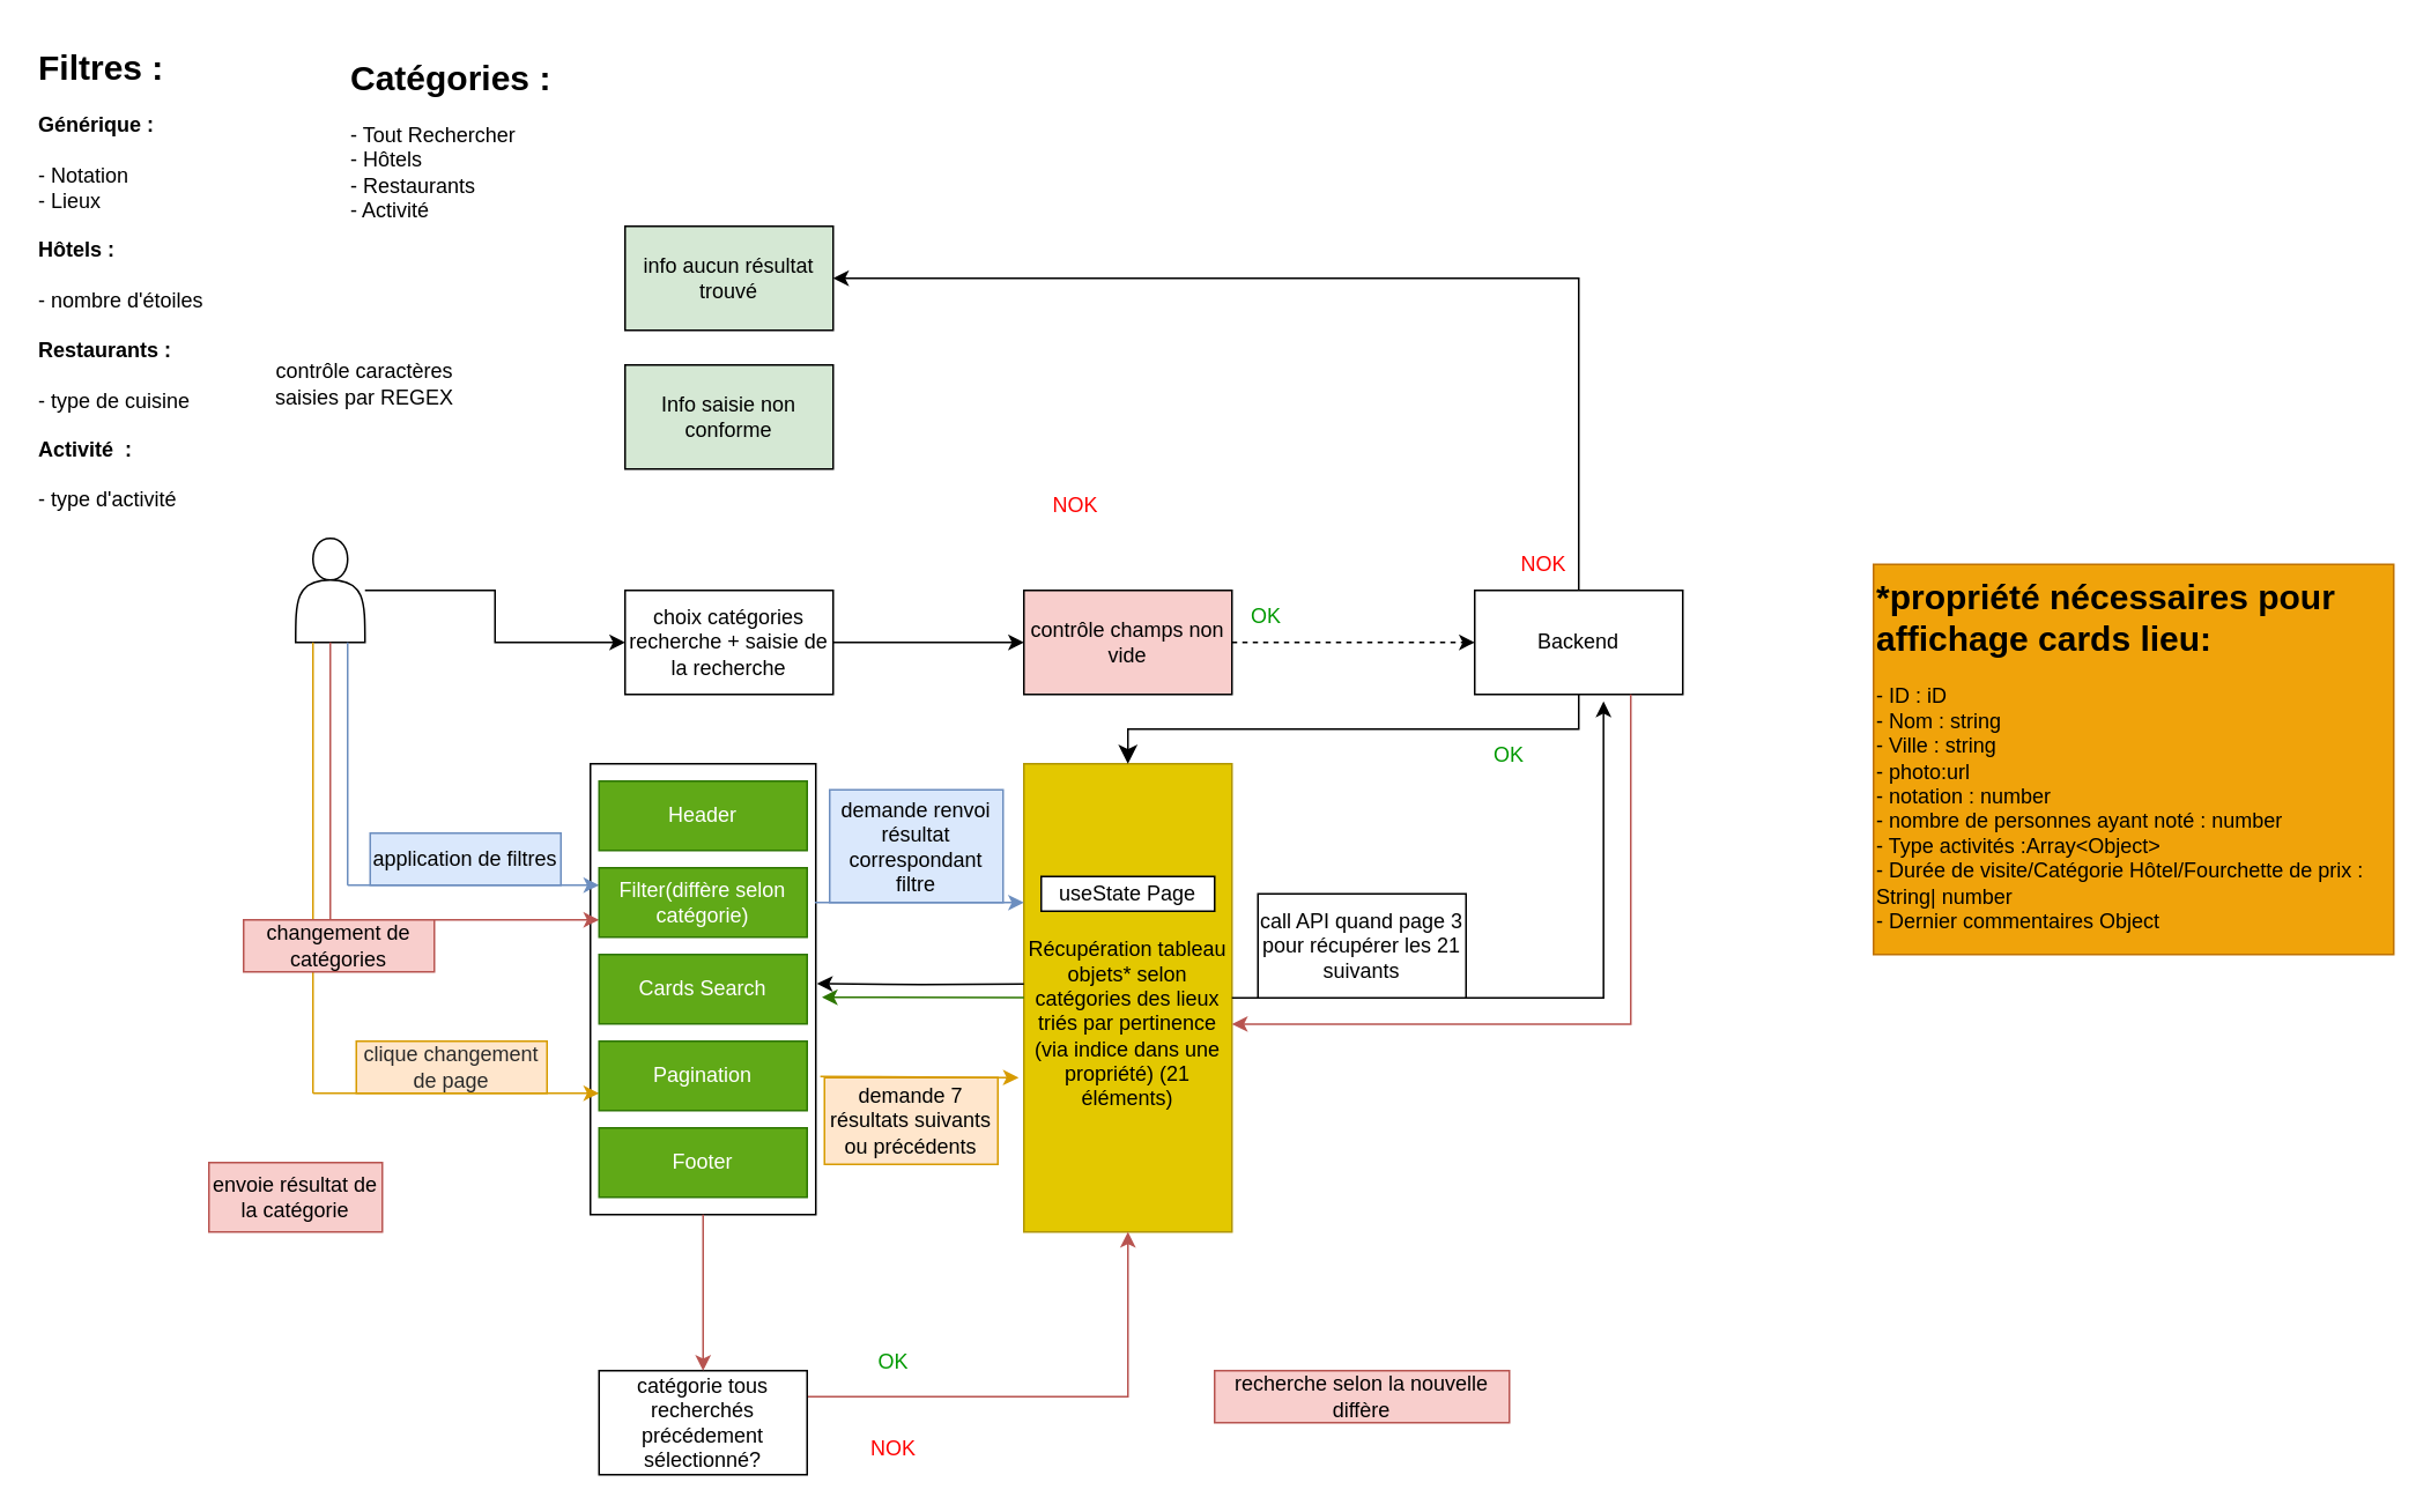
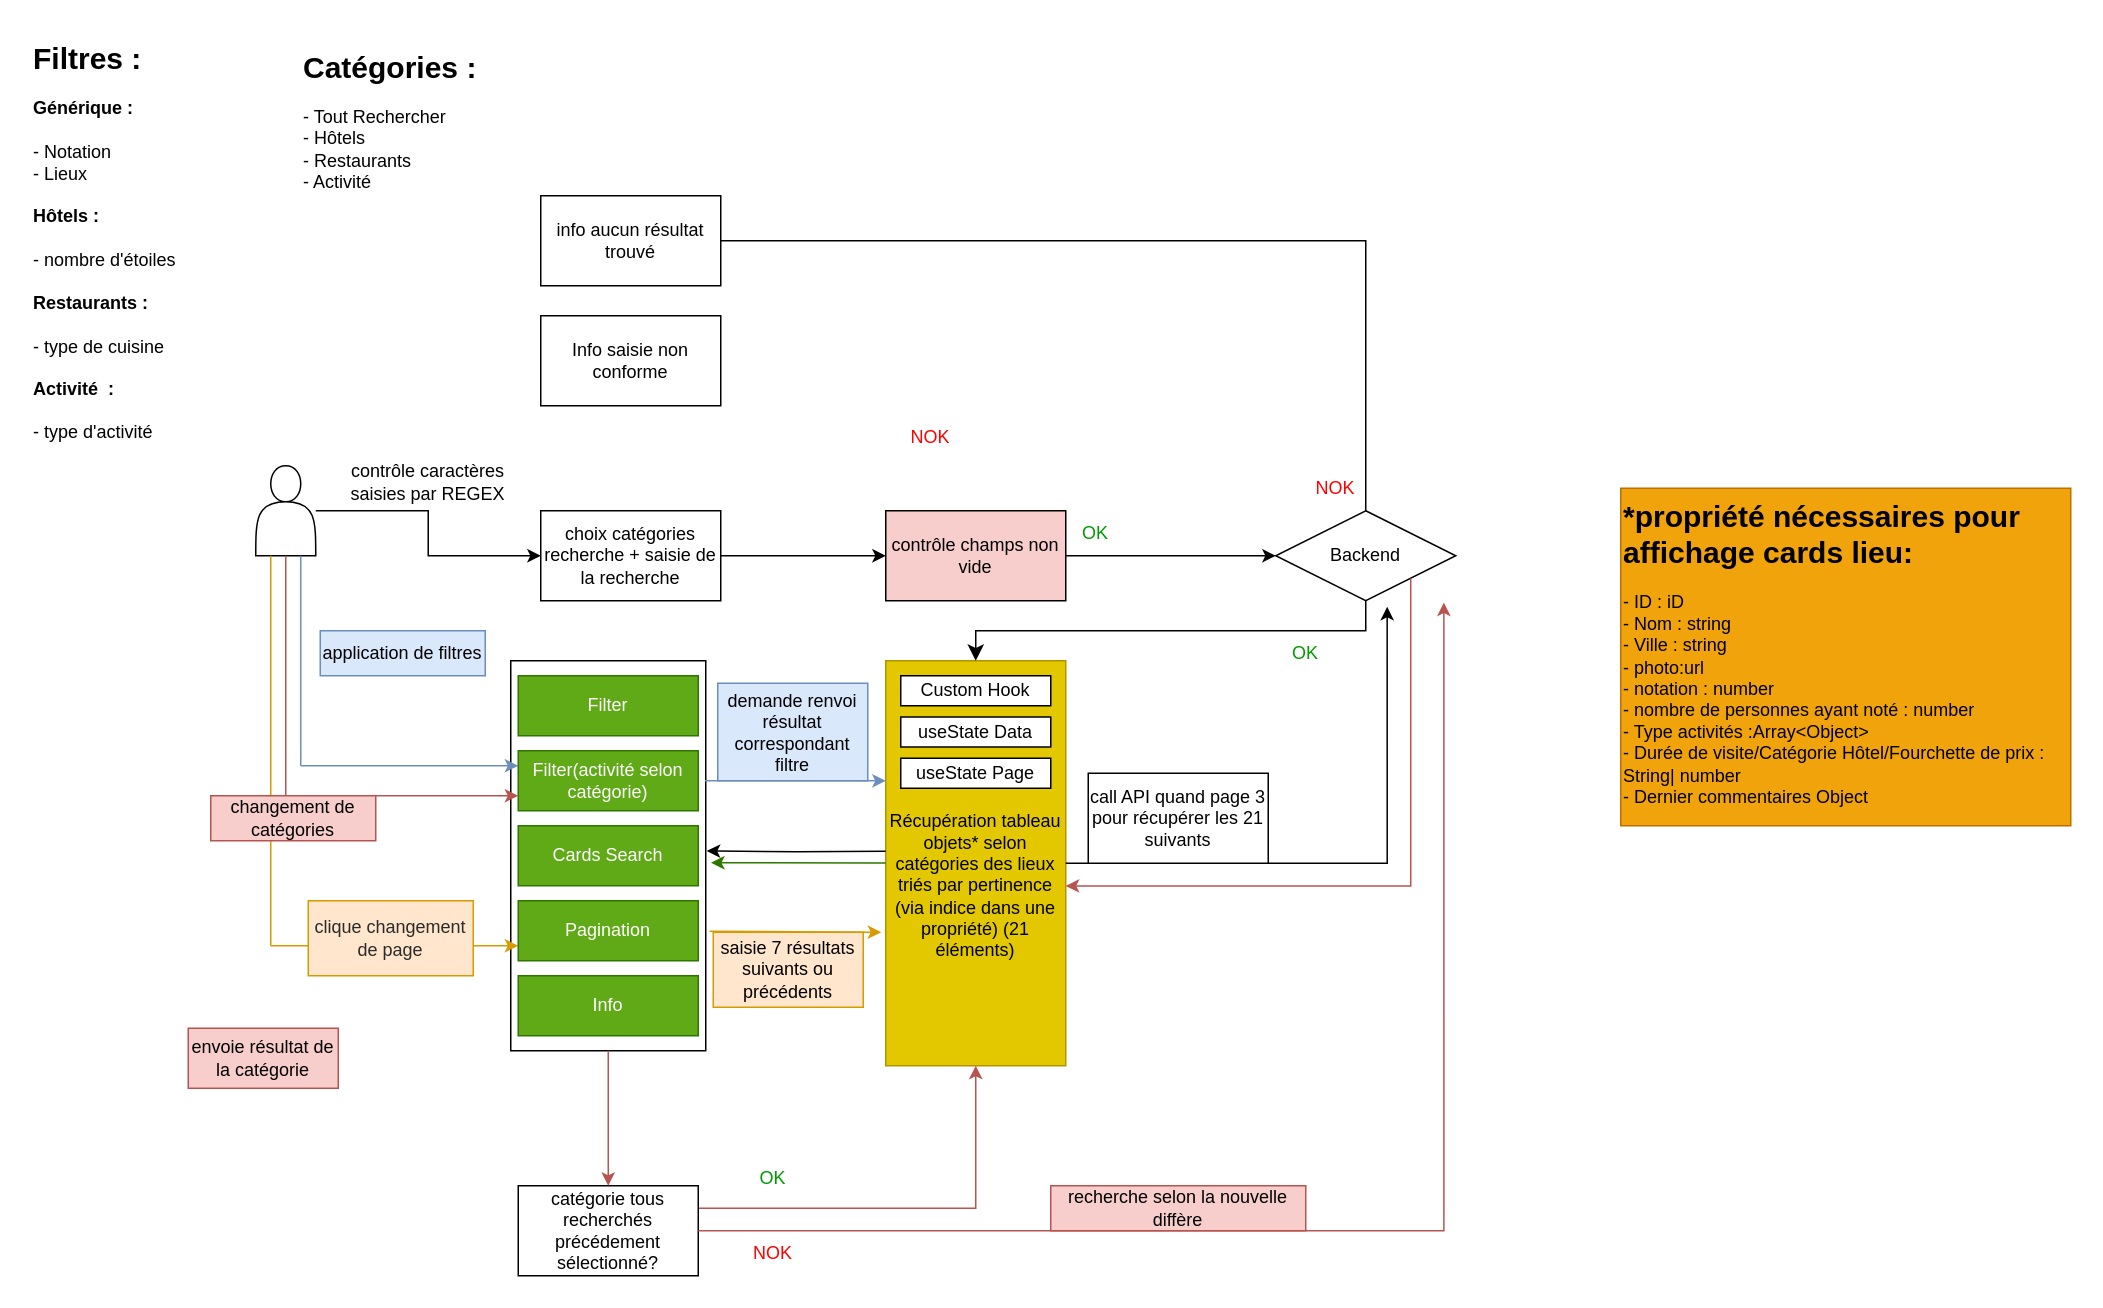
- <mxCell id="42" value="info aucun résultat trouvé" style="rounded=0;whiteSpace=wrap;html=1;fillColor=#d5e8d4;" parent="1" vertex="1"><mxGeometry x="360" y="130" width="120" height="60" as="geometry" /></mxCell>
+ <mxCell id="42" value="info aucun résultat trouvé" style="rounded=0;whiteSpace=wrap;html=1;" parent="1" vertex="1"><mxGeometry x="360" y="130" width="120" height="60" as="geometry" /></mxCell>
- <mxCell id="6" style="edgeStyle=orthogonalEdgeStyle;rounded=0;orthogonalLoop=1;jettySize=auto;html=1;entryX=1;entryY=0.5;entryDx=0;entryDy=0;" parent="1" source="7" target="42" edge="1"><mxGeometry relative="1" as="geometry"><Array as="points"><mxPoint x="910" y="160" /></Array></mxGeometry></mxCell>
+ <mxCell id="6" style="edgeStyle=orthogonalEdgeStyle;rounded=0;orthogonalLoop=1;jettySize=auto;html=1;entryX=1;entryY=0.5;entryDx=0;entryDy=0;endArrow=none;" parent="1" source="7" target="42" edge="1"><mxGeometry relative="1" as="geometry"><Array as="points"><mxPoint x="910" y="160" /></Array></mxGeometry></mxCell>
- <mxCell id="8" value="contrôle caractères saisies par REGEX" style="text;html=1;align=center;verticalAlign=middle;whiteSpace=wrap;rounded=0;" parent="1" vertex="1"><mxGeometry x="150" y="206" width="120" height="30" as="geometry" /></mxCell>
+ <mxCell id="8" value="contrôle caractères saisies par REGEX" style="text;html=1;align=center;verticalAlign=middle;whiteSpace=wrap;rounded=0;" parent="1" vertex="1"><mxGeometry x="225" y="306" width="120" height="30" as="geometry" /></mxCell>
- <mxCell id="12" value="Info saisie non conforme" style="rounded=0;whiteSpace=wrap;html=1;fillColor=#d5e8d4;" parent="1" vertex="1"><mxGeometry x="360" y="210" width="120" height="60" as="geometry" /></mxCell>
+ <mxCell id="12" value="Info saisie non conforme" style="rounded=0;whiteSpace=wrap;html=1;" parent="1" vertex="1"><mxGeometry x="360" y="210" width="120" height="60" as="geometry" /></mxCell>
- <mxCell id="9" style="edgeStyle=orthogonalEdgeStyle;rounded=0;orthogonalLoop=1;jettySize=auto;html=1;dashed=1;" parent="1" source="10" target="7" edge="1"><mxGeometry relative="1" as="geometry" /></mxCell>
+ <mxCell id="9" style="edgeStyle=orthogonalEdgeStyle;rounded=0;orthogonalLoop=1;jettySize=auto;html=1;" parent="1" source="10" target="7" edge="1"><mxGeometry relative="1" as="geometry" /></mxCell>
- <mxCell id="7" value="Backend" style="rounded=0;whiteSpace=wrap;html=1;" parent="1" vertex="1"><mxGeometry x="850" y="340" width="120" height="60" as="geometry" /></mxCell>
+ <mxCell id="7" value="Backend" style="rhombus;whiteSpace=wrap;html=1;" parent="1" vertex="1"><mxGeometry x="850" y="340" width="120" height="60" as="geometry" /></mxCell>
+ <mxCell id="52" value="Custom Hook" style="rounded=0;whiteSpace=wrap;html=1;" vertex="1" parent="1"><mxGeometry x="600" y="450" width="100" height="20" as="geometry" /></mxCell>
- <mxCell id="47" value="Header" style="rounded=0;whiteSpace=wrap;html=1;fillColor=#60a917;fontColor=#ffffff;strokeColor=#2D7600;" vertex="1" parent="1"><mxGeometry x="345" y="450" width="120" height="40" as="geometry" /></mxCell>
+ <mxCell id="47" value="Filter" style="rounded=0;whiteSpace=wrap;html=1;fillColor=#60a917;fontColor=#ffffff;strokeColor=#2D7600;" vertex="1" parent="1"><mxGeometry x="345" y="450" width="120" height="40" as="geometry" /></mxCell>
+ <mxCell id="53" value="useState Data" style="rounded=0;whiteSpace=wrap;html=1;" vertex="1" parent="1"><mxGeometry x="600" y="477.5" width="100" height="20" as="geometry" /></mxCell>
- <mxCell id="25" value="application de filtres" style="text;html=1;align=center;verticalAlign=middle;whiteSpace=wrap;rounded=0;fillColor=#dae8fc;strokeColor=#6c8ebf;fontColor=#000000;" parent="1" vertex="1"><mxGeometry x="213" y="480" width="110" height="30" as="geometry" /></mxCell>
+ <mxCell id="25" value="application de filtres" style="text;html=1;align=center;verticalAlign=middle;whiteSpace=wrap;rounded=0;fillColor=#dae8fc;strokeColor=#6c8ebf;fontColor=#000000;" parent="1" vertex="1"><mxGeometry x="213" y="420" width="110" height="30" as="geometry" /></mxCell>
- <mxCell id="48" value="Filter(diffère selon catégorie)" style="rounded=0;whiteSpace=wrap;html=1;fillColor=#60a917;fontColor=#ffffff;strokeColor=#2D7600;" vertex="1" parent="1"><mxGeometry x="345" y="500" width="120" height="40" as="geometry" /></mxCell>
+ <mxCell id="48" value="Filter(activité selon catégorie)" style="rounded=0;whiteSpace=wrap;html=1;fillColor=#60a917;fontColor=#ffffff;strokeColor=#2D7600;" vertex="1" parent="1"><mxGeometry x="345" y="500" width="120" height="40" as="geometry" /></mxCell>
- <mxCell id="19" value="clique changement de page" style="text;html=1;align=center;verticalAlign=middle;whiteSpace=wrap;rounded=0;fillColor=#ffe6cc;strokeColor=#d79b00;fontColor=#2B2B2B;" parent="1" vertex="1"><mxGeometry x="205" y="600" width="110" height="30" as="geometry" /></mxCell>
+ <mxCell id="19" value="clique changement de page" style="text;html=1;align=center;verticalAlign=middle;whiteSpace=wrap;rounded=0;fillColor=#ffe6cc;strokeColor=#d79b00;fontColor=#2B2B2B;" parent="1" vertex="1"><mxGeometry x="205" y="600" width="110" height="50" as="geometry" /></mxCell>
- <mxCell id="22" value="demande 7 résultats suivants ou précédents" style="text;html=1;align=center;verticalAlign=middle;whiteSpace=wrap;rounded=0;fillColor=#ffe6cc;strokeColor=#d79b00;fontColor=#000000;" parent="1" vertex="1"><mxGeometry x="475" y="621" width="100" height="50" as="geometry" /></mxCell>
+ <mxCell id="22" value="saisie 7 résultats suivants ou précédents" style="text;html=1;align=center;verticalAlign=middle;whiteSpace=wrap;rounded=0;fillColor=#ffe6cc;strokeColor=#d79b00;fontColor=#000000;" parent="1" vertex="1"><mxGeometry x="475" y="621" width="100" height="50" as="geometry" /></mxCell>
+ <mxCell id="37" style="edgeStyle=orthogonalEdgeStyle;rounded=0;orthogonalLoop=1;jettySize=auto;html=1;entryX=0.934;entryY=1.02;entryDx=0;entryDy=0;entryPerimeter=0;fillColor=#f8cecc;strokeColor=#b85450;" parent="1" source="32" target="7" edge="1"><mxGeometry relative="1" as="geometry" /></mxCell>
- <mxCell id="51" value="Footer" style="rounded=0;whiteSpace=wrap;html=1;fillColor=#60a917;fontColor=#ffffff;strokeColor=#2D7600;" vertex="1" parent="1"><mxGeometry x="345" y="650" width="120" height="40" as="geometry" /></mxCell>
+ <mxCell id="51" value="Info" style="rounded=0;whiteSpace=wrap;html=1;fillColor=#60a917;fontColor=#ffffff;strokeColor=#2D7600;" vertex="1" parent="1"><mxGeometry x="345" y="650" width="120" height="40" as="geometry" /></mxCell>
- <mxCell id="36" value="envoie résultat de la catégorie" style="text;html=1;align=center;verticalAlign=middle;whiteSpace=wrap;rounded=0;fillColor=#f8cecc;strokeColor=#b85450;fontColor=#000000;" parent="1" vertex="1"><mxGeometry x="120" y="670" width="100" height="40" as="geometry" /></mxCell>
+ <mxCell id="36" value="envoie résultat de la catégorie" style="text;html=1;align=center;verticalAlign=middle;whiteSpace=wrap;rounded=0;fillColor=#f8cecc;strokeColor=#b85450;fontColor=#000000;" parent="1" vertex="1"><mxGeometry x="125" y="685" width="100" height="40" as="geometry" /></mxCell>
